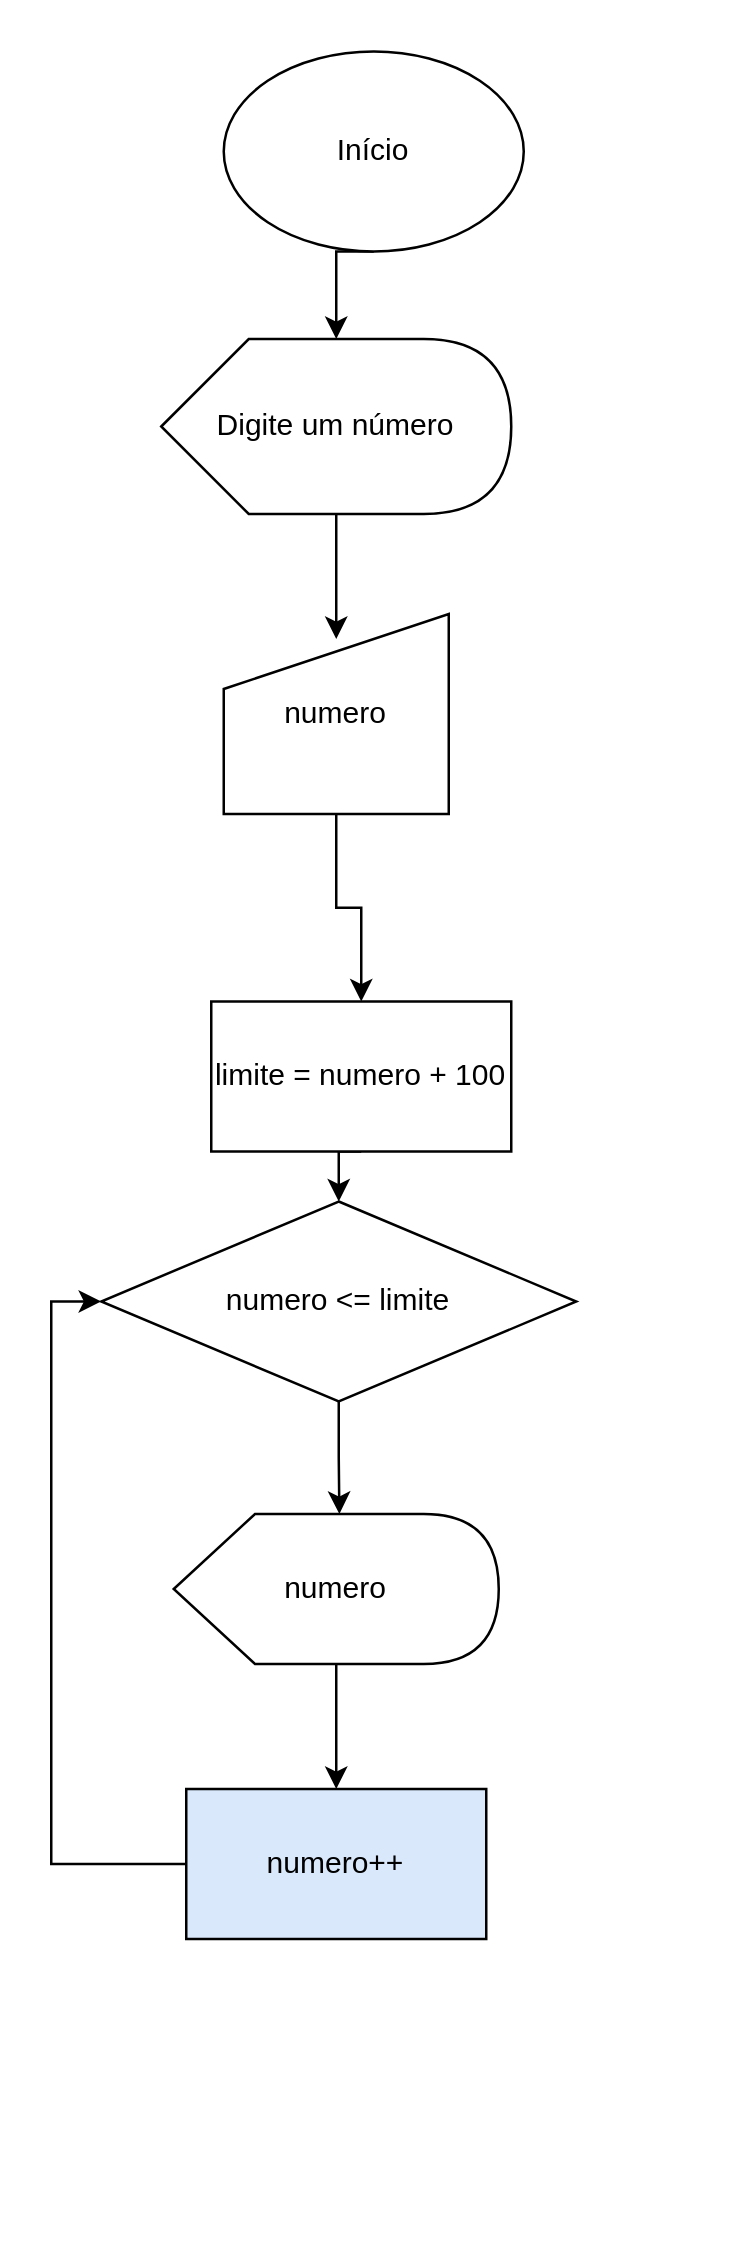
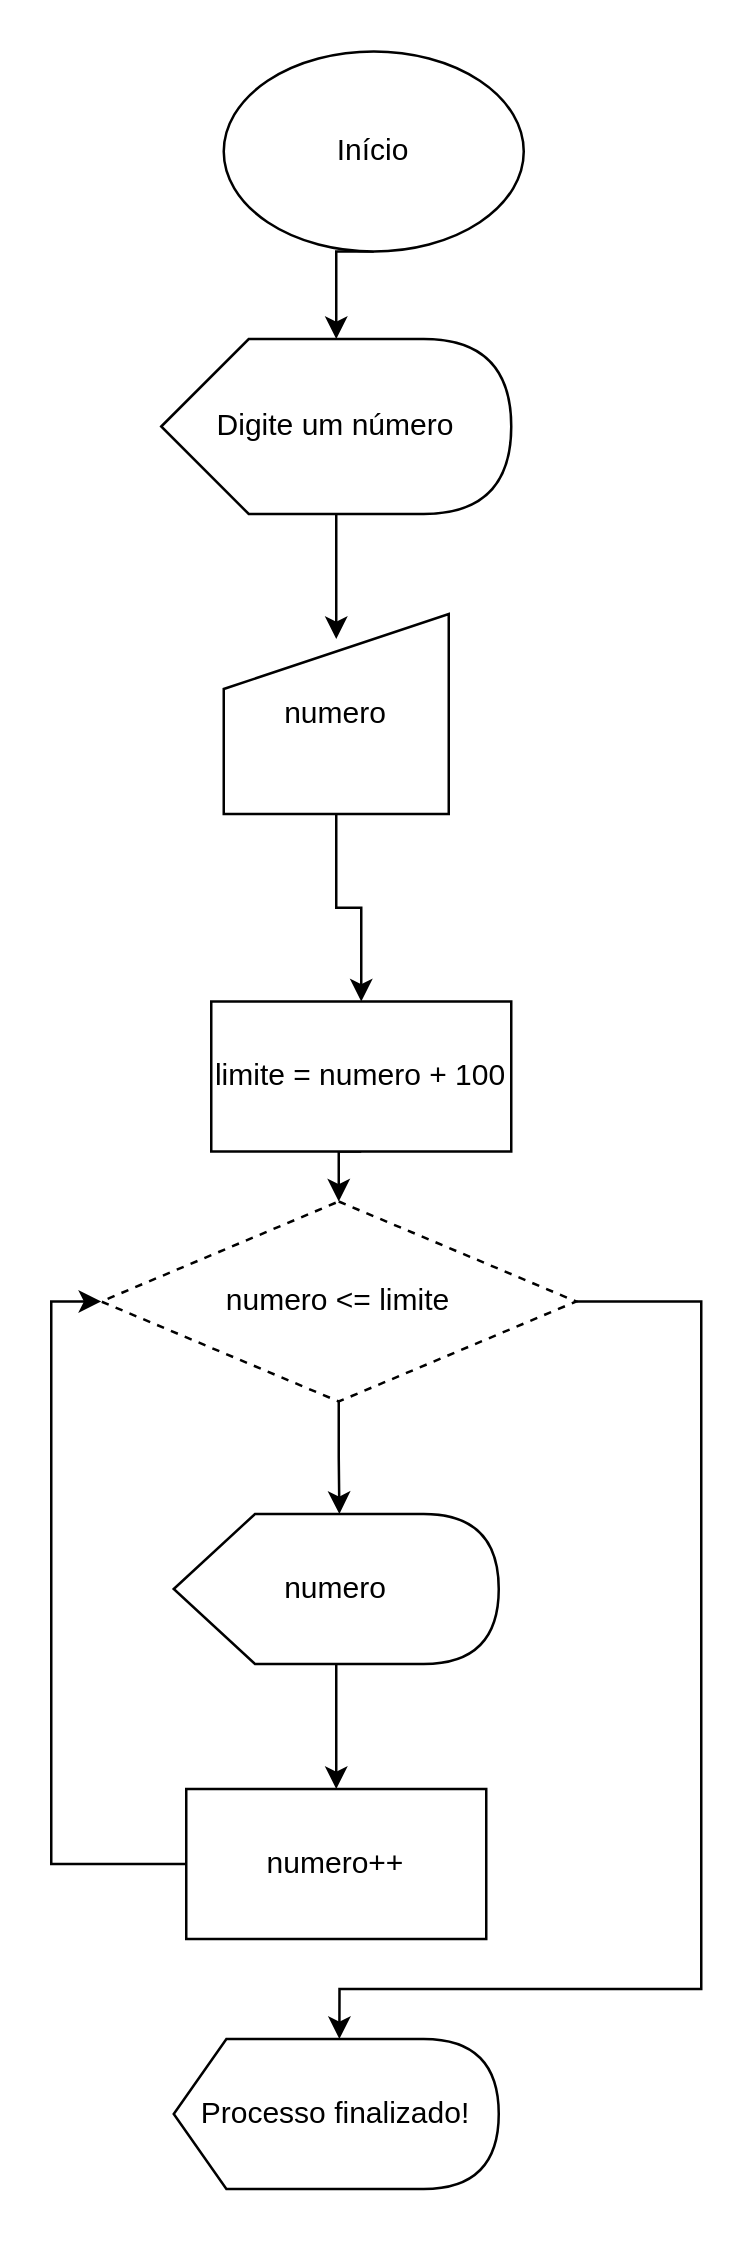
- <mxCell id="12" value="numero &amp;lt;= limite" style="rhombus;whiteSpace=wrap;html=1;" vertex="1" parent="1"><mxGeometry x="40" y="480" width="190" height="80" as="geometry" /></mxCell>
+ <mxCell id="12" value="numero &amp;lt;= limite" style="rhombus;whiteSpace=wrap;html=1;dashed=1;" vertex="1" parent="1"><mxGeometry x="40" y="480" width="190" height="80" as="geometry" /></mxCell>
+ <mxCell id="11" style="edgeStyle=orthogonalEdgeStyle;rounded=0;orthogonalLoop=1;jettySize=auto;html=1;entryX=0;entryY=0;entryDx=66.25;entryDy=0;entryPerimeter=0;" edge="1" parent="1" source="12" target="17"><mxGeometry relative="1" as="geometry"><mxPoint x="220" y="795" as="targetPoint" /><Array as="points"><mxPoint x="280" y="520" /><mxPoint x="280" y="795" /><mxPoint x="135" y="795" /></Array></mxGeometry></mxCell>
- <mxCell id="16" value="numero++" style="rounded=0;whiteSpace=wrap;html=1;fillColor=#dae8fc;" vertex="1" parent="1"><mxGeometry x="74" y="715" width="120" height="60" as="geometry" /></mxCell>
+ <mxCell id="16" value="numero++" style="rounded=0;whiteSpace=wrap;html=1;" vertex="1" parent="1"><mxGeometry x="74" y="715" width="120" height="60" as="geometry" /></mxCell>
+ <mxCell id="17" value="Processo finalizado!" style="shape=display;whiteSpace=wrap;html=1;size=0.162;" vertex="1" parent="1"><mxGeometry x="69" y="815" width="130" height="60" as="geometry" /></mxCell>
